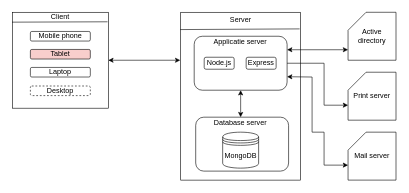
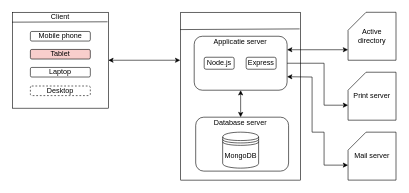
- <mxCell id="13" value="Server" style="text;html=1;strokeColor=none;fillColor=none;align=center;verticalAlign=middle;whiteSpace=wrap;rounded=0;" vertex="1" parent="10"><mxGeometry x="50" y="3.5" width="100" height="17.5" as="geometry" /></mxCell>
